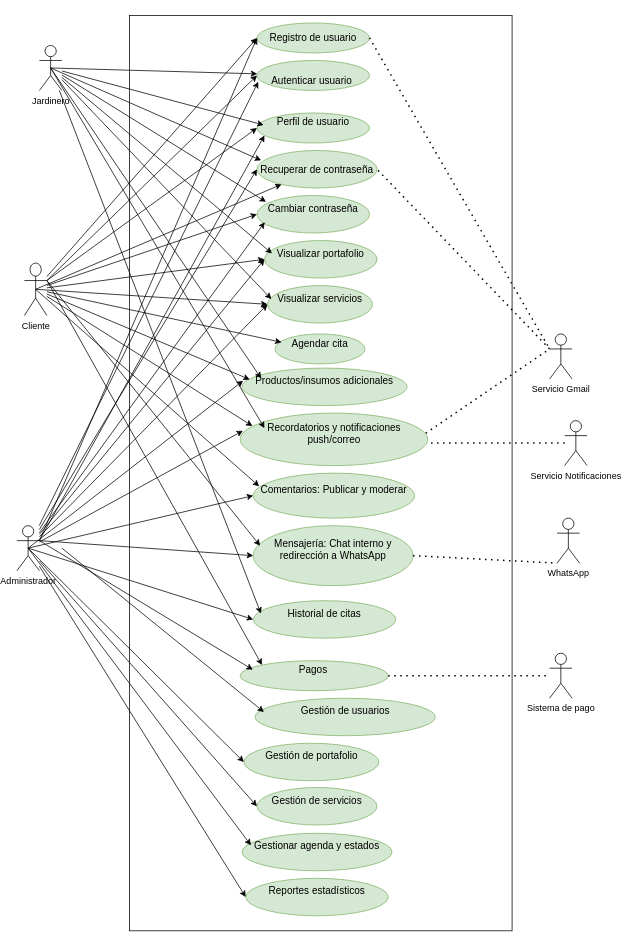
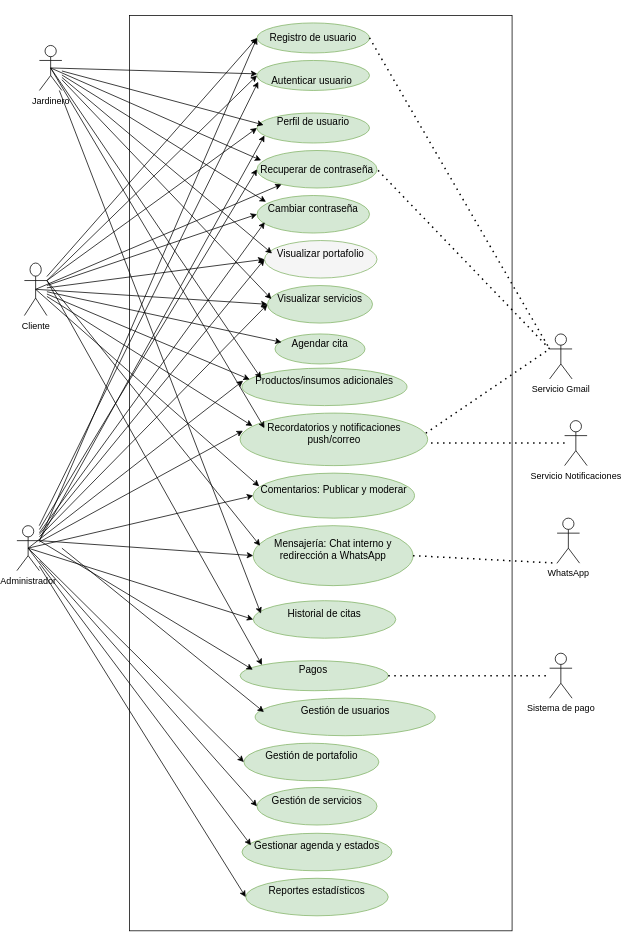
- <mxCell id="8" value="&#10;&lt;b id=&quot;docs-internal-guid-39eae7ac-7fff-93d9-89fe-cb98b731d80b&quot; style=&quot;font-weight:normal;&quot;&gt;&lt;span style=&quot;font-size:10pt;font-family:Arial,sans-serif;color:#000000;background-color:transparent;font-weight:400;font-style:normal;font-variant:normal;text-decoration:none;vertical-align:baseline;white-space:pre;white-space:pre-wrap;&quot;&gt;Visualizar portafolio&lt;/span&gt;&lt;/b&gt;&#10;&#10;" style="ellipse;whiteSpace=wrap;html=1;fillColor=#d5e8d4;strokeColor=#82b366;" vertex="1" parent="1"><mxGeometry x="350" y="320" width="150" height="50" as="geometry" /></mxCell>
+ <mxCell id="8" value="&#10;&lt;b id=&quot;docs-internal-guid-39eae7ac-7fff-93d9-89fe-cb98b731d80b&quot; style=&quot;font-weight:normal;&quot;&gt;&lt;span style=&quot;font-size:10pt;font-family:Arial,sans-serif;color:#000000;background-color:transparent;font-weight:400;font-style:normal;font-variant:normal;text-decoration:none;vertical-align:baseline;white-space:pre;white-space:pre-wrap;&quot;&gt;Visualizar portafolio&lt;/span&gt;&lt;/b&gt;&#10;&#10;" style="ellipse;whiteSpace=wrap;html=1;fillColor=#f5f5f5;strokeColor=#82b366;" vertex="1" parent="1"><mxGeometry x="350" y="320" width="150" height="50" as="geometry" /></mxCell>
